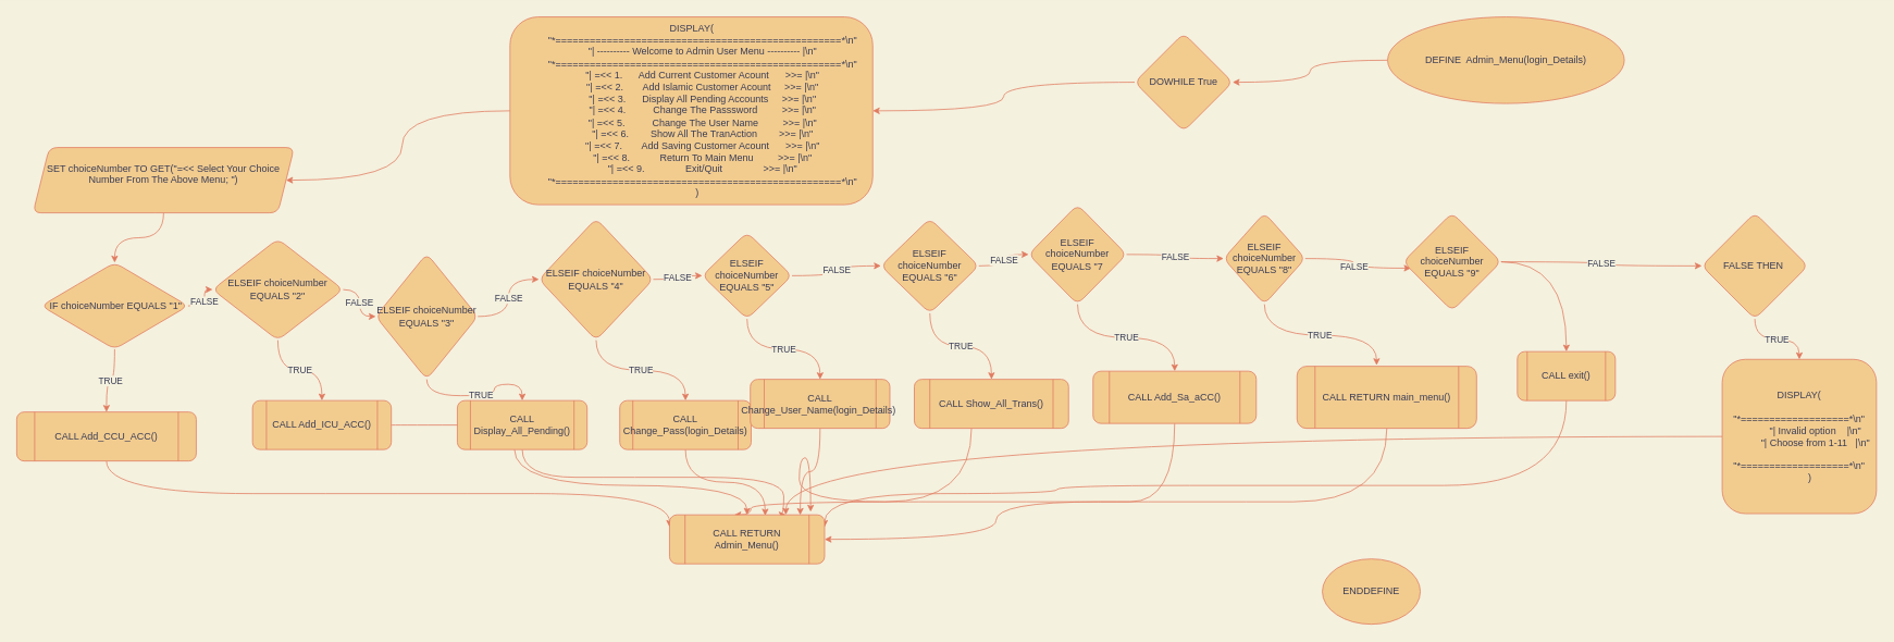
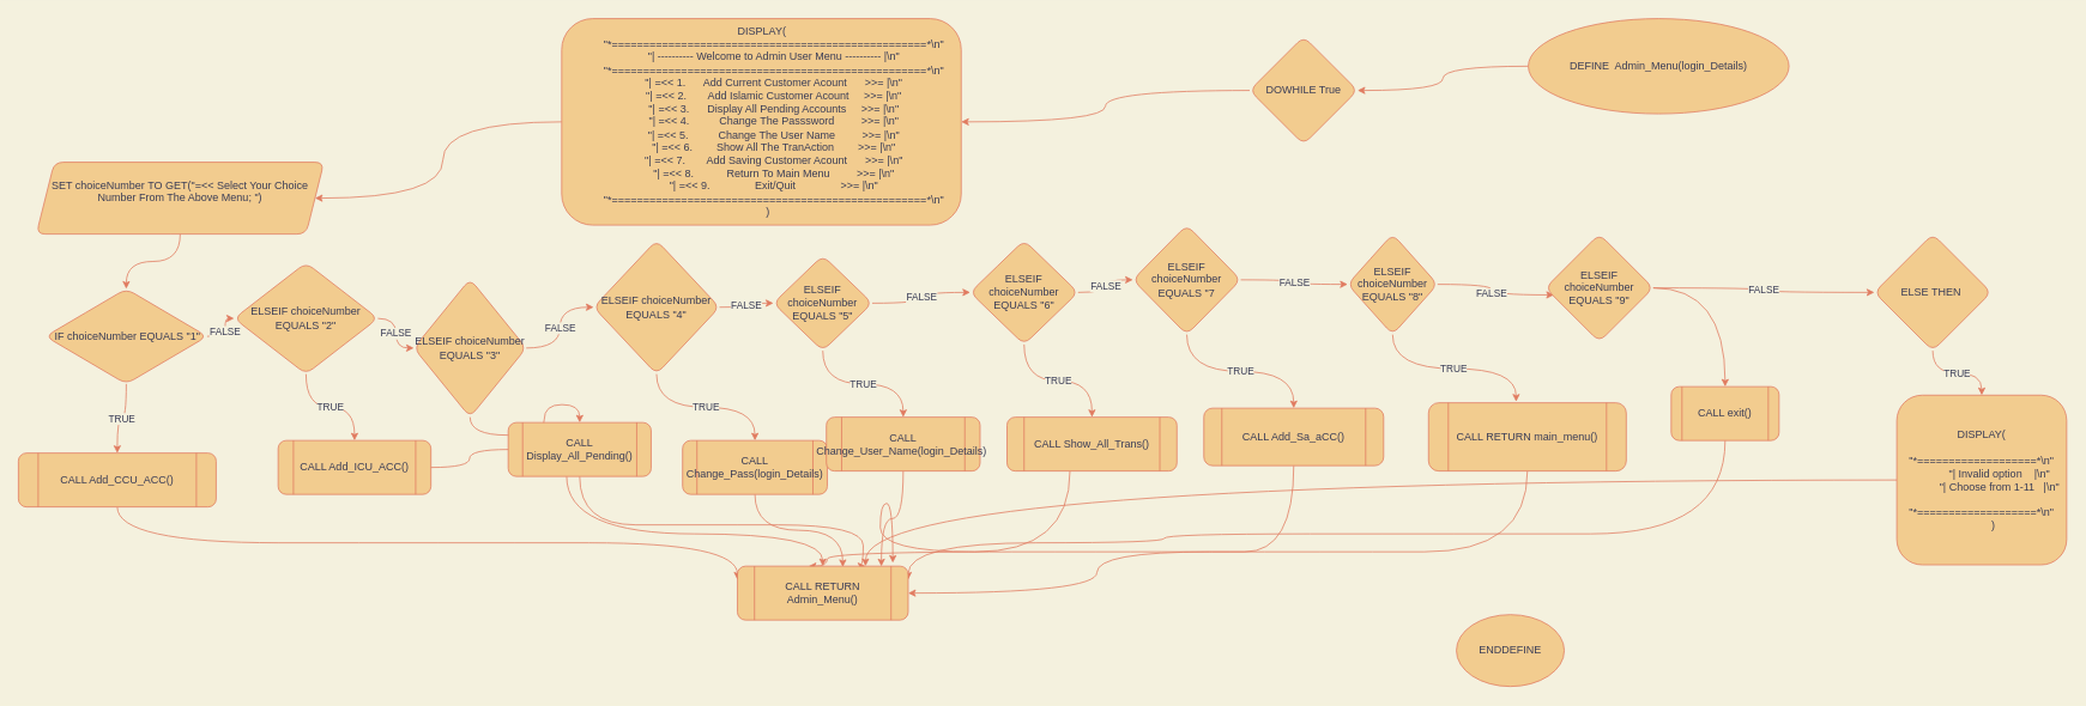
- <mxCell id="38" value="FALSE THEN&amp;nbsp;" style="rhombus;whiteSpace=wrap;html=1;fillColor=#F2CC8F;strokeColor=#E07A5F;fontColor=#393C56;rounded=1;" vertex="1" parent="1"><mxGeometry x="2085" y="260" width="130" height="130" as="geometry" /></mxCell>
+ <mxCell id="38" value="ELSE THEN&amp;nbsp;" style="rhombus;whiteSpace=wrap;html=1;fillColor=#F2CC8F;strokeColor=#E07A5F;fontColor=#393C56;rounded=1;" vertex="1" parent="1"><mxGeometry x="2085" y="260" width="130" height="130" as="geometry" /></mxCell>
- <mxCell id="58" value="CALL Display_All_Pending()" style="shape=process;whiteSpace=wrap;html=1;backgroundOutline=1;fillColor=#F2CC8F;strokeColor=#E07A5F;fontColor=#393C56;rounded=1;" vertex="1" parent="1"><mxGeometry x="560" y="490" width="159" height="60" as="geometry" /></mxCell>
+ <mxCell id="58" value="CALL Display_All_Pending()" style="shape=process;whiteSpace=wrap;html=1;backgroundOutline=1;fillColor=#F2CC8F;strokeColor=#E07A5F;fontColor=#393C56;rounded=1;" vertex="1" parent="1"><mxGeometry x="565" y="470" width="159" height="60" as="geometry" /></mxCell>
